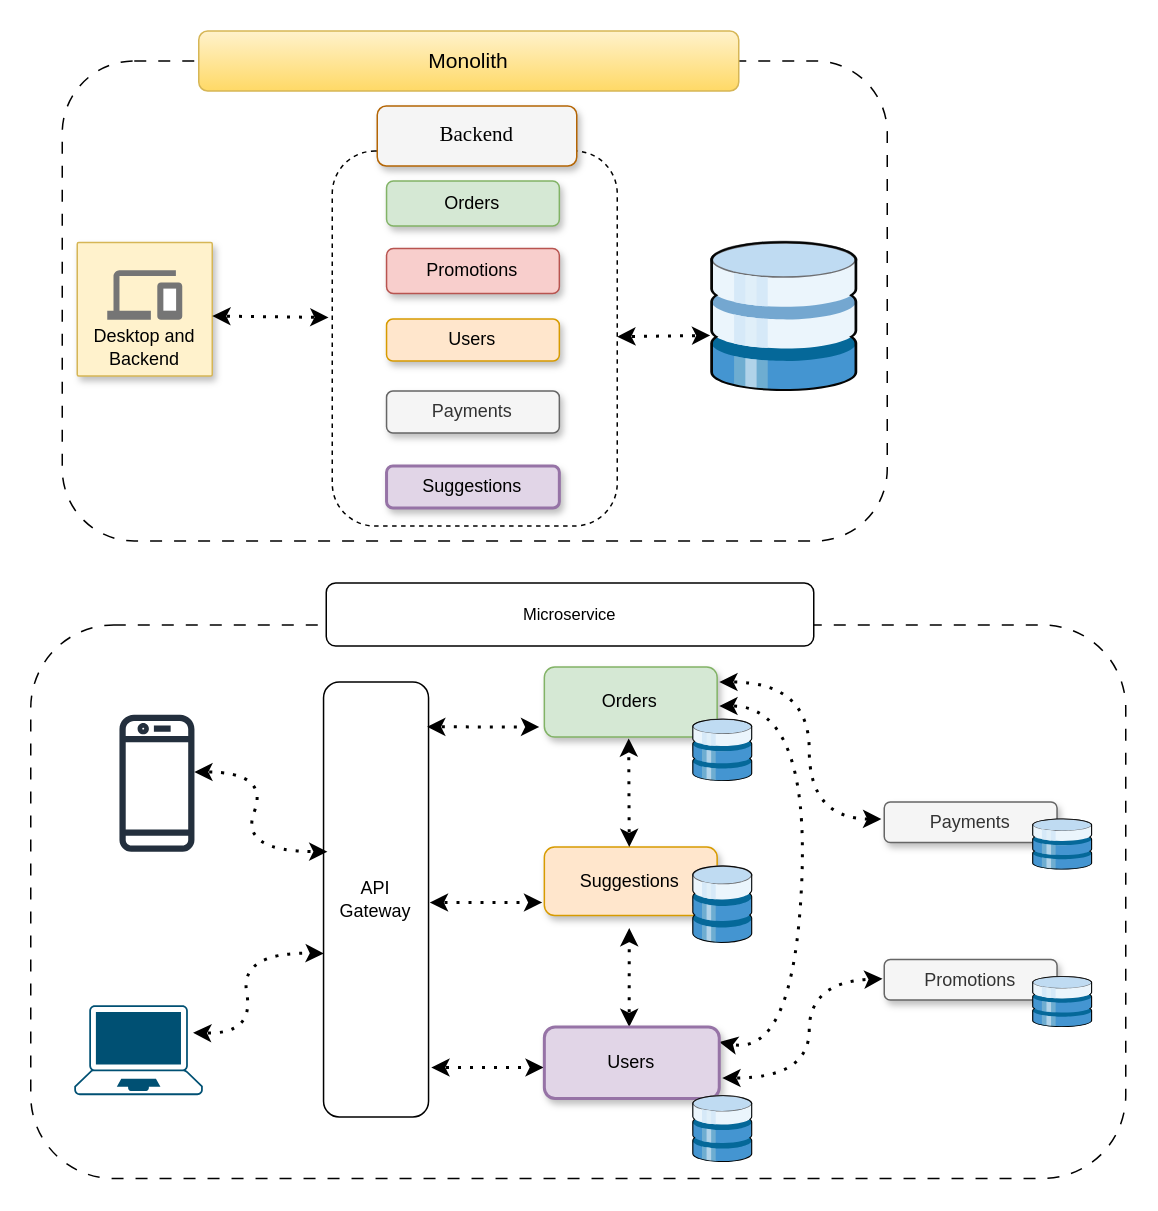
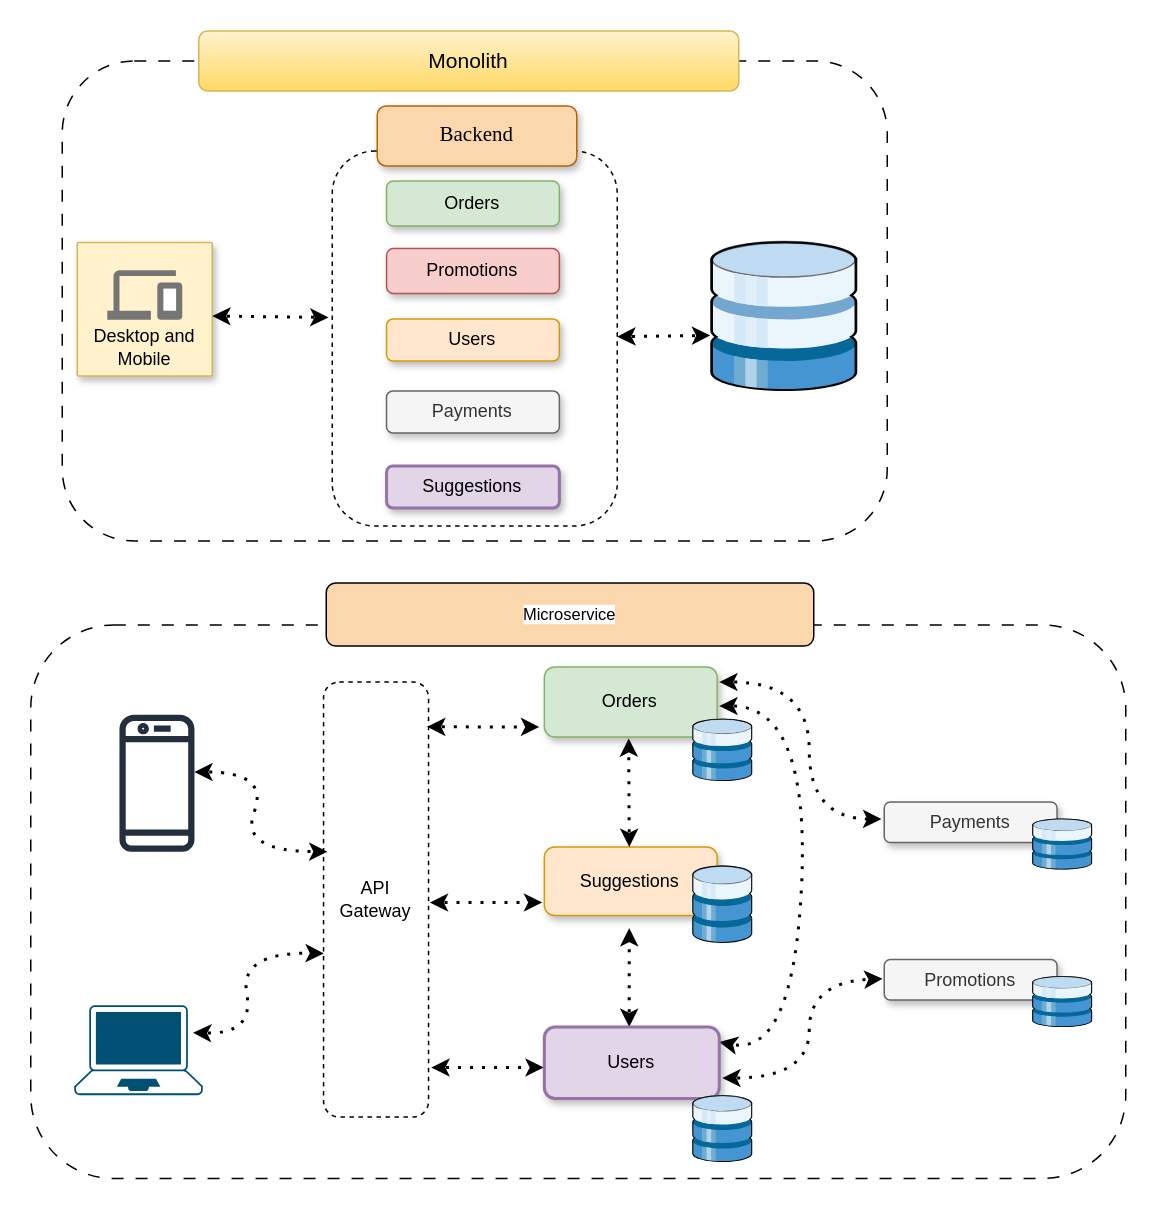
- <mxCell id="10" value="&lt;font style=&quot;font-size: 14px;&quot; face=&quot;Verdana&quot;&gt;Backend&lt;/font&gt;" style="rounded=1;whiteSpace=wrap;html=1;fillColor=#f5f5f5;strokeColor=#b46504;shadow=1;" vertex="1" parent="1"><mxGeometry x="251" y="70" width="133" height="40" as="geometry" /></mxCell>
+ <mxCell id="10" value="&lt;font style=&quot;font-size: 14px;&quot; face=&quot;Verdana&quot;&gt;Backend&lt;/font&gt;" style="rounded=1;whiteSpace=wrap;html=1;fillColor=#fad7ac;strokeColor=#b46504;shadow=1;" vertex="1" parent="1"><mxGeometry x="251" y="70" width="133" height="40" as="geometry" /></mxCell>
- <mxCell id="11" value="Desktop and Backend" style="strokeColor=#d6b656;shadow=1;strokeWidth=1;rounded=1;absoluteArcSize=1;arcSize=2;labelPosition=center;verticalLabelPosition=middle;align=center;verticalAlign=bottom;spacingLeft=0;fontSize=12;whiteSpace=wrap;spacingBottom=2;html=1;fillColor=#fff2cc;" vertex="1" parent="1"><mxGeometry x="51" y="161" width="90" height="89" as="geometry" /></mxCell>
+ <mxCell id="11" value="Desktop and Mobile" style="strokeColor=#d6b656;shadow=1;strokeWidth=1;rounded=1;absoluteArcSize=1;arcSize=2;labelPosition=center;verticalLabelPosition=middle;align=center;verticalAlign=bottom;spacingLeft=0;fontSize=12;whiteSpace=wrap;spacingBottom=2;html=1;fillColor=#fff2cc;" vertex="1" parent="1"><mxGeometry x="51" y="161" width="90" height="89" as="geometry" /></mxCell>
- <mxCell id="45" value="Microservice" style="rounded=1;whiteSpace=wrap;html=1;fontFamily=Helvetica;fontSize=11;fontColor=default;labelBackgroundColor=default;" vertex="1" parent="16"><mxGeometry x="197" width="325" height="42" as="geometry" /></mxCell>
+ <mxCell id="45" value="Microservice" style="rounded=1;whiteSpace=wrap;html=1;fontFamily=Helvetica;fontSize=11;fontColor=default;labelBackgroundColor=default;fillColor=#fad7ac;" vertex="1" parent="16"><mxGeometry x="197" width="325" height="42" as="geometry" /></mxCell>
- <mxCell id="21" value="API&lt;div&gt;Gateway&lt;/div&gt;" style="rounded=1;whiteSpace=wrap;html=1;" vertex="1" parent="18"><mxGeometry x="166.2" y="10" width="70" height="290" as="geometry" /></mxCell>
+ <mxCell id="21" value="API&lt;div&gt;Gateway&lt;/div&gt;" style="rounded=1;whiteSpace=wrap;html=1;dashed=1;" vertex="1" parent="18"><mxGeometry x="166.2" y="10" width="70" height="290" as="geometry" /></mxCell>
